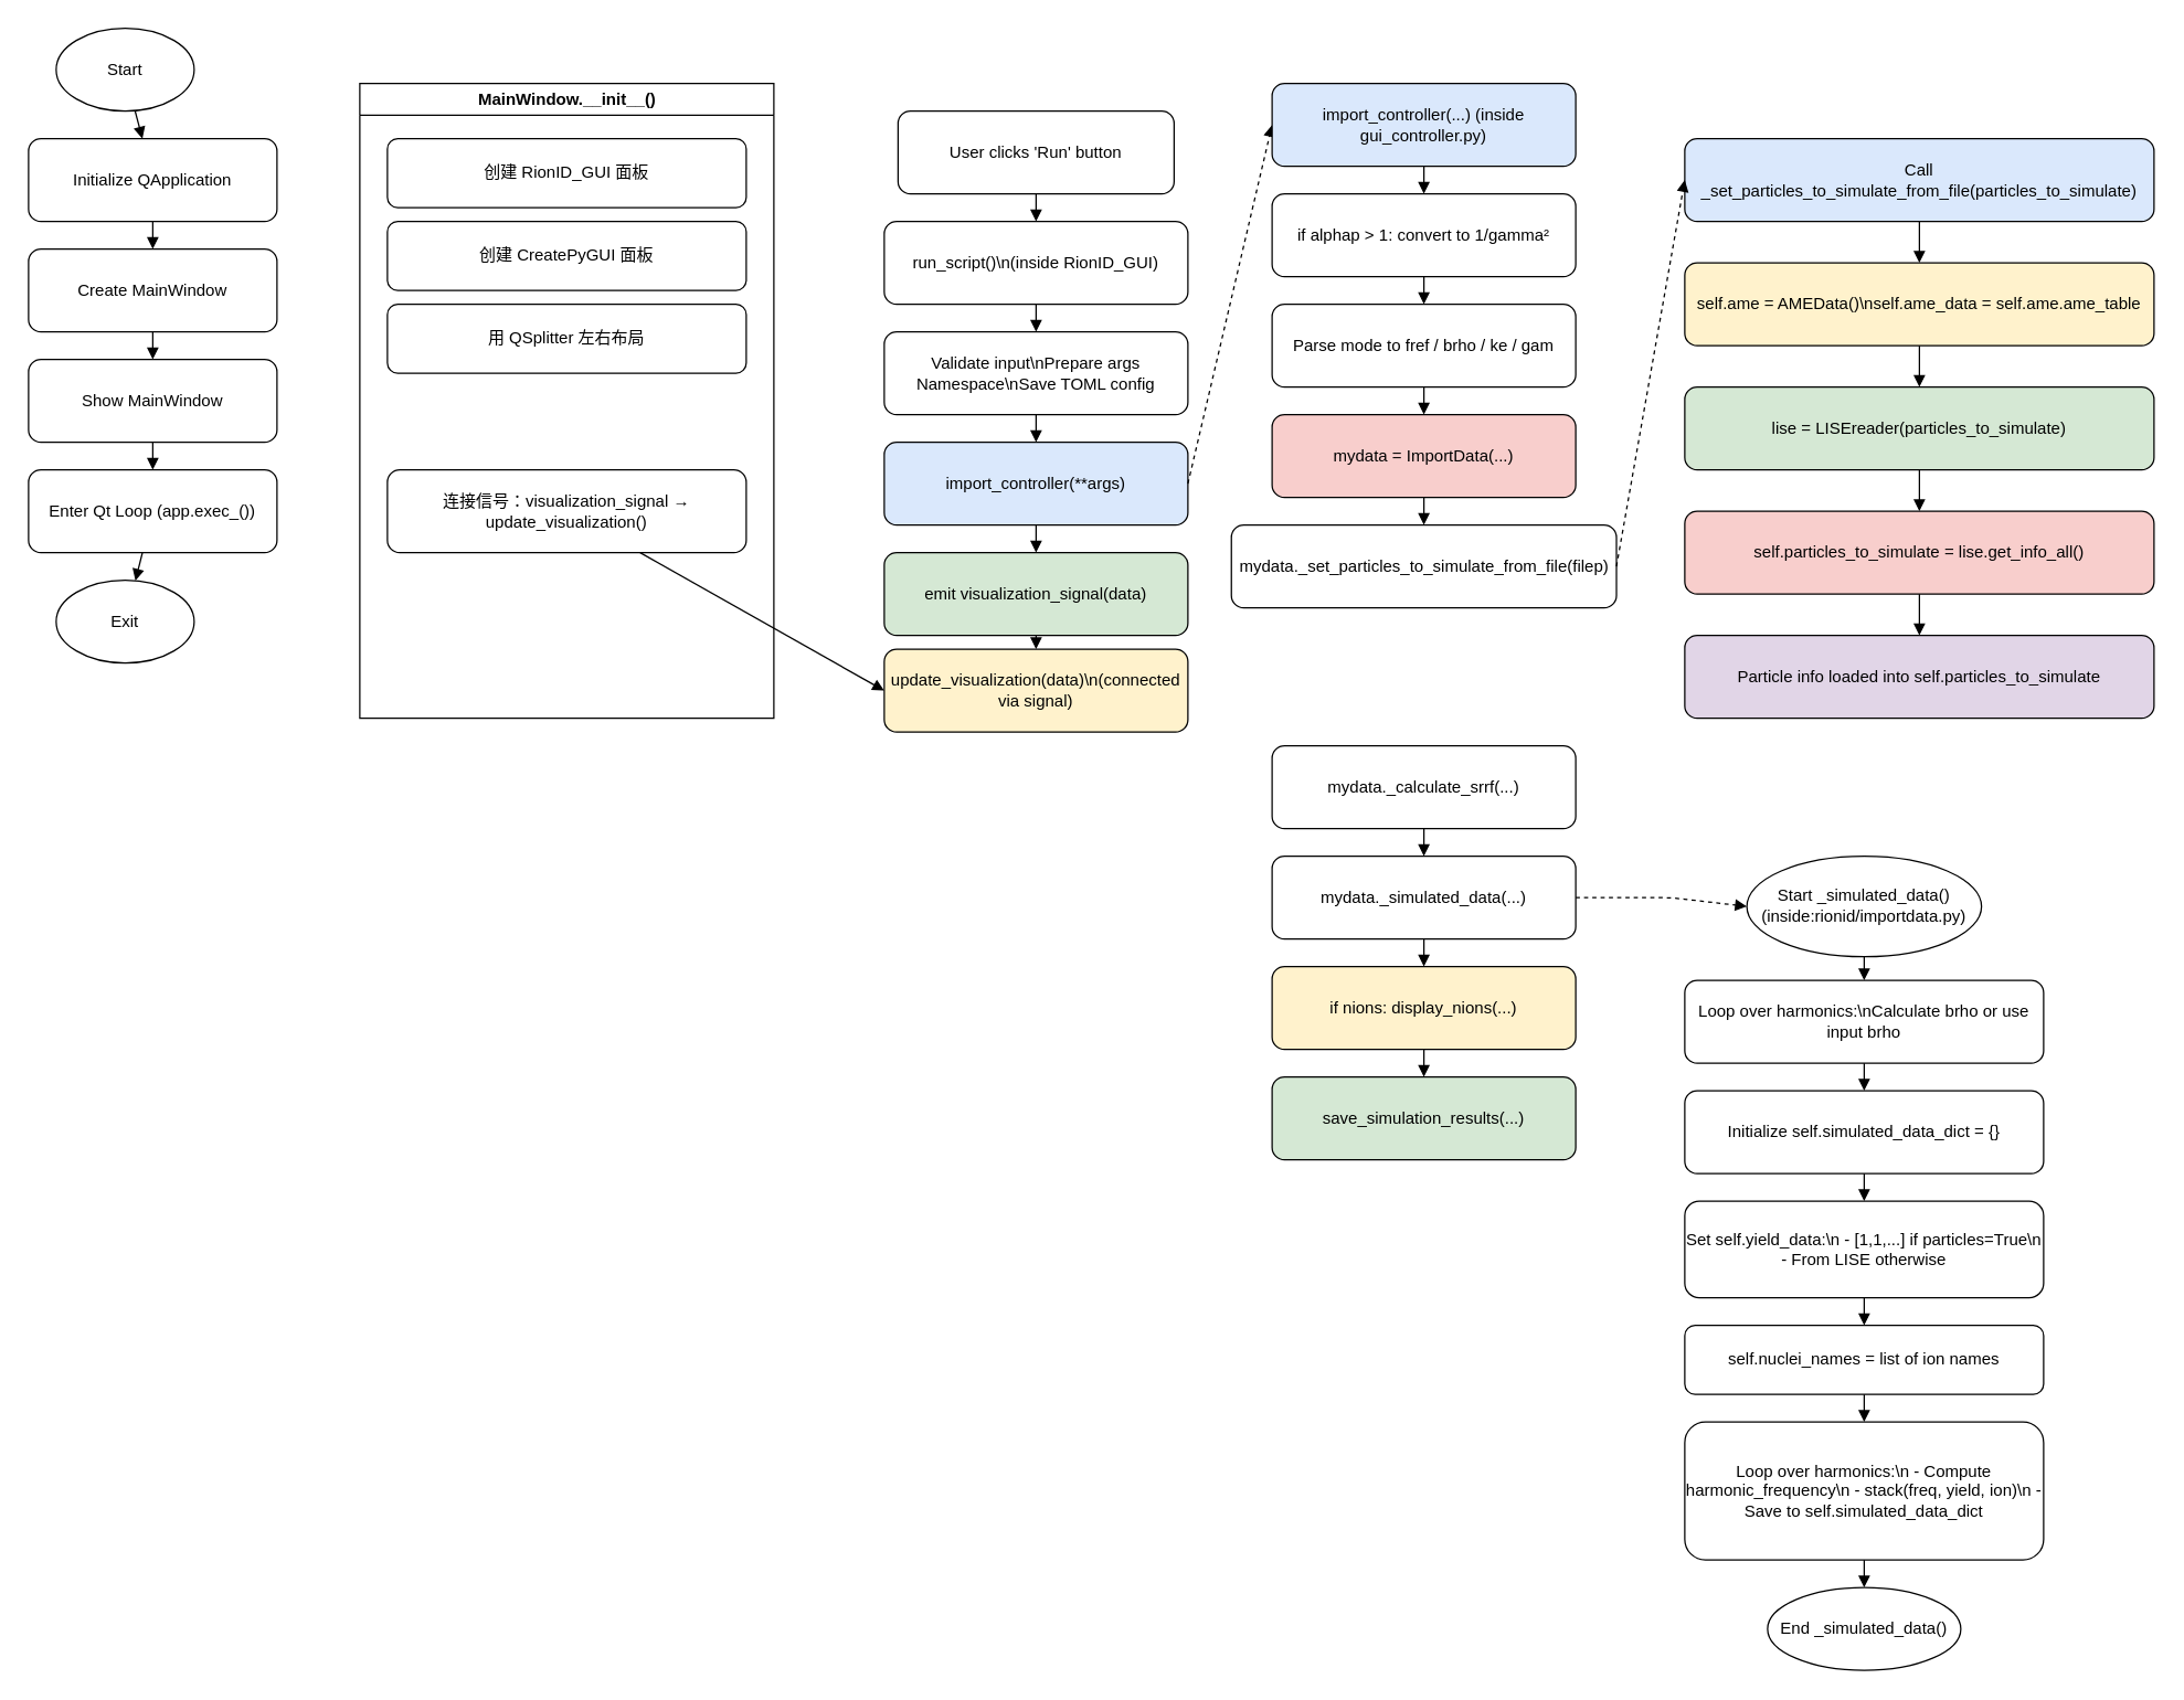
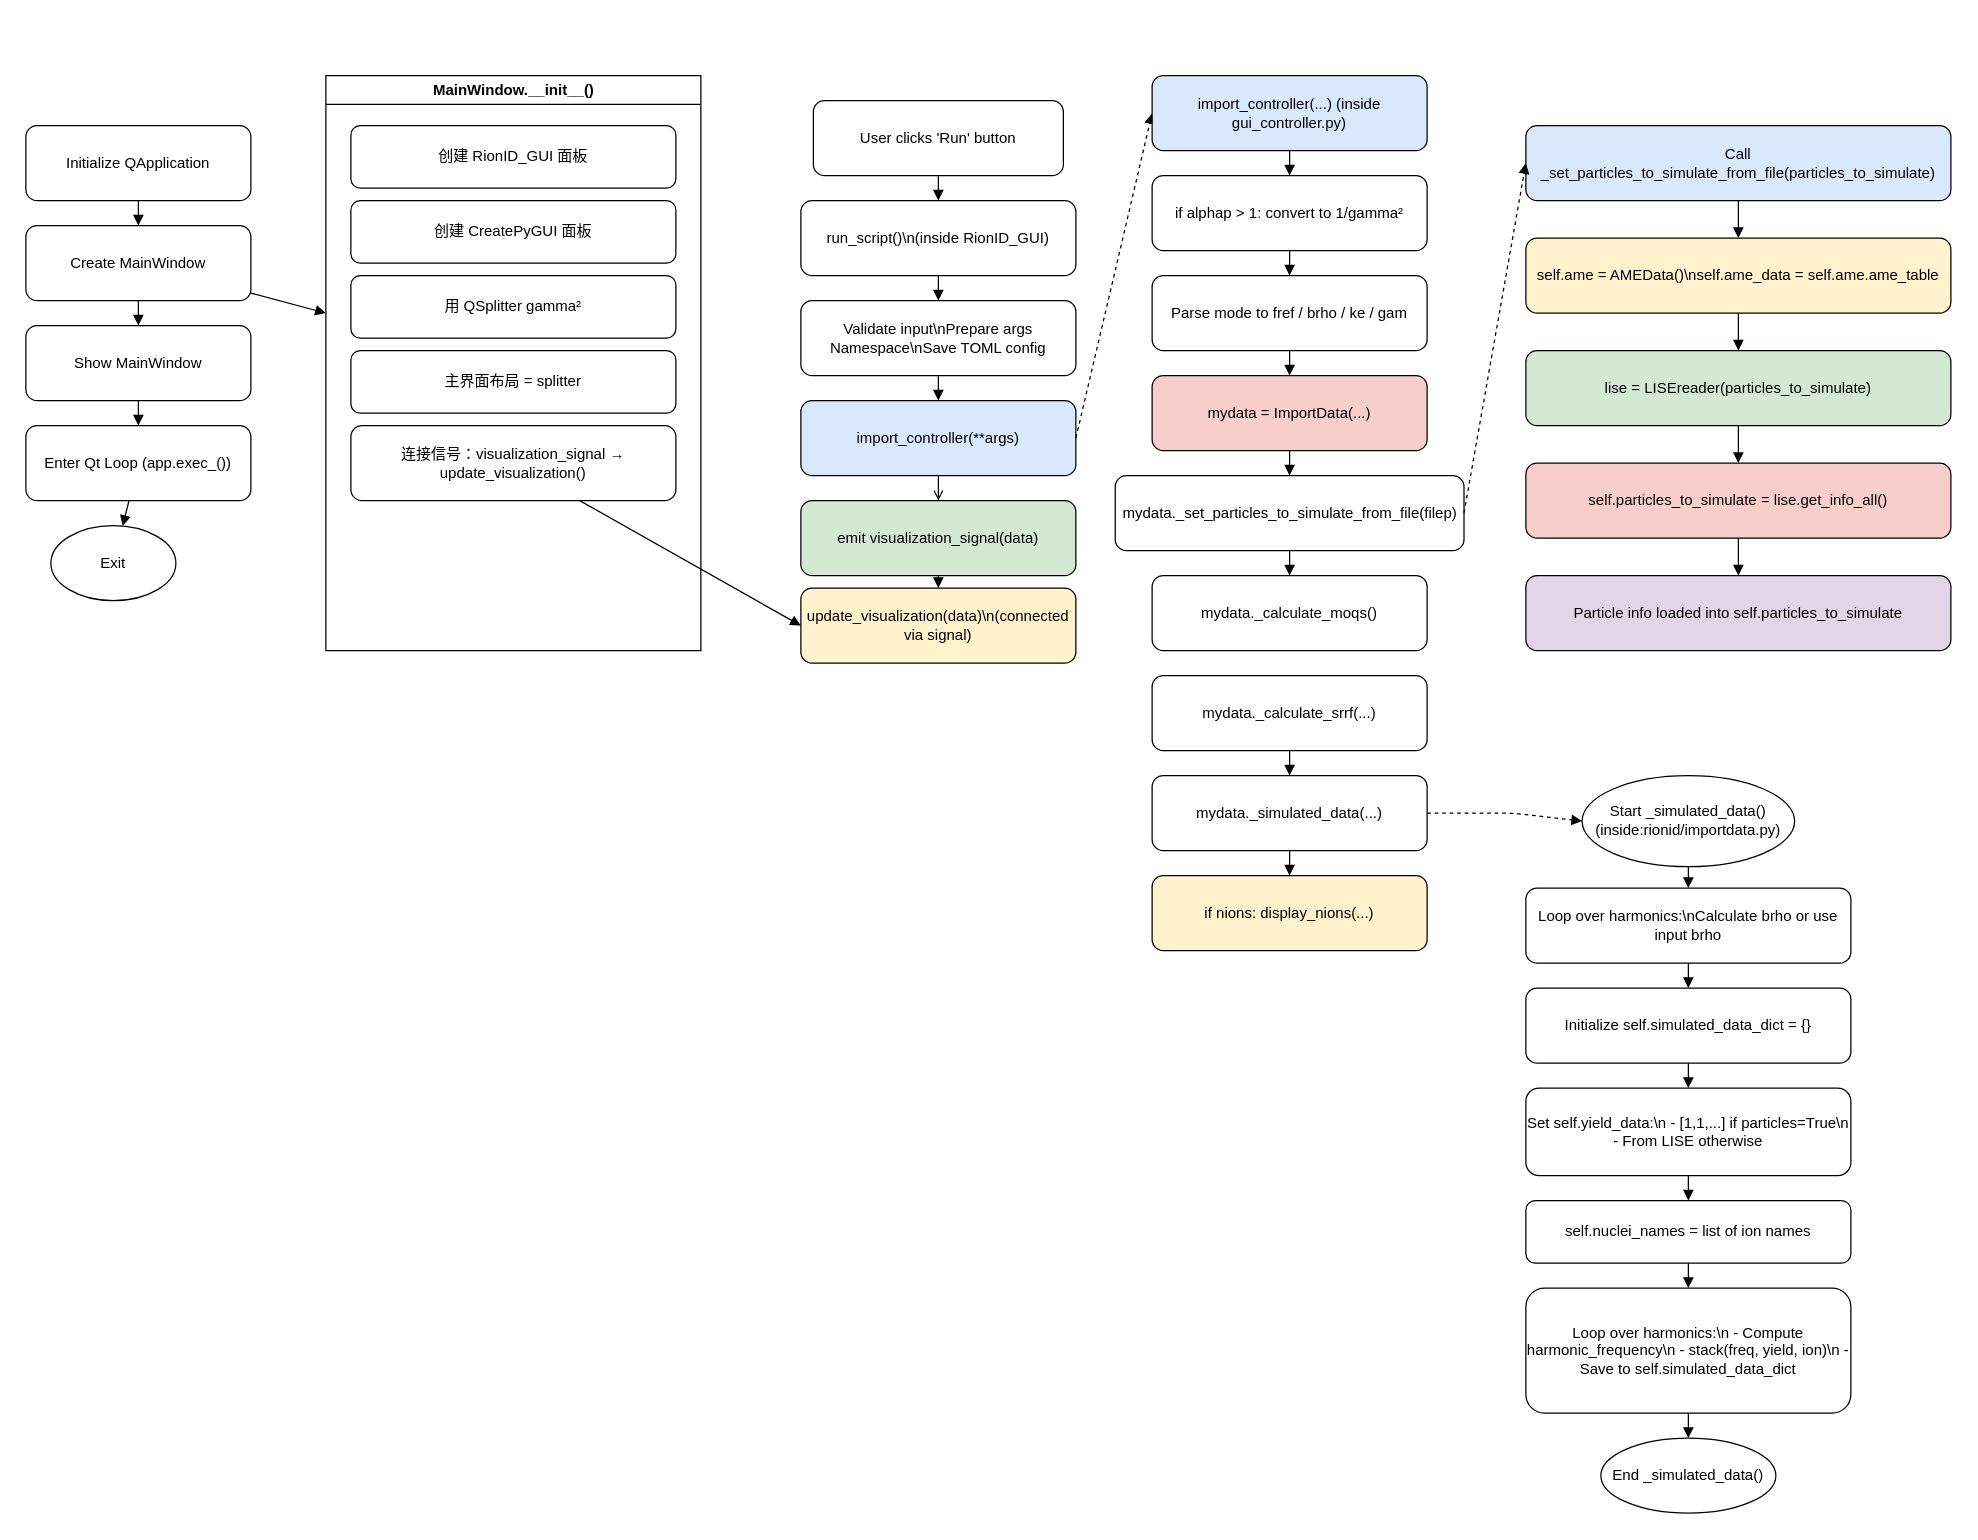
- <mxCell id="2" value="Start" style="ellipse;whiteSpace=wrap;html=1;" vertex="1" parent="1"><mxGeometry x="40" y="20" width="100" height="60" as="geometry" /></mxCell>
- <mxCell id="14" style="endArrow=block;" edge="1" parent="1" source="2" target="3"><mxGeometry relative="1" as="geometry" /></mxCell>
+ <mxCell id="19" style="endArrow=block;" edge="1" parent="1" source="4" target="8"><mxGeometry relative="1" as="geometry" /></mxCell>
- <mxCell id="11" value="用 QSplitter 左右布局" style="rounded=1;whiteSpace=wrap;html=1;" vertex="1" parent="8"><mxGeometry x="20" y="160" width="260" height="50" as="geometry" /></mxCell>
+ <mxCell id="11" value="用 QSplitter gamma²" style="rounded=1;whiteSpace=wrap;html=1;" vertex="1" parent="8"><mxGeometry x="20" y="160" width="260" height="50" as="geometry" /></mxCell>
+ <mxCell id="12" value="主界面布局 = splitter" style="rounded=1;whiteSpace=wrap;html=1;" vertex="1" parent="8"><mxGeometry x="20" y="220" width="260" height="50" as="geometry" /></mxCell>
- <mxCell id="29" style="endArrow=block;" edge="1" parent="1" source="24" target="25"><mxGeometry relative="1" as="geometry" /></mxCell>
+ <mxCell id="29" style="endArrow=open;" edge="1" parent="1" source="24" target="25"><mxGeometry relative="1" as="geometry" /></mxCell>
+ <mxCell id="47" style="endArrow=block;" edge="1" parent="1" source="37" target="38"><mxGeometry relative="1" as="geometry" /></mxCell>
+ <mxCell id="38" value="mydata._calculate_moqs()" style="rounded=1;whiteSpace=wrap;html=1;" vertex="1" parent="1"><mxGeometry x="921" y="460" width="220" height="60" as="geometry" /></mxCell>
- <mxCell id="50" style="endArrow=block;" edge="1" parent="1" source="41" target="42"><mxGeometry relative="1" as="geometry" /></mxCell>
- <mxCell id="42" value="save_simulation_results(...)" style="rounded=1;whiteSpace=wrap;html=1;fillColor=#d5e8d4;" vertex="1" parent="1"><mxGeometry x="921" y="780" width="220" height="60" as="geometry" /></mxCell>
